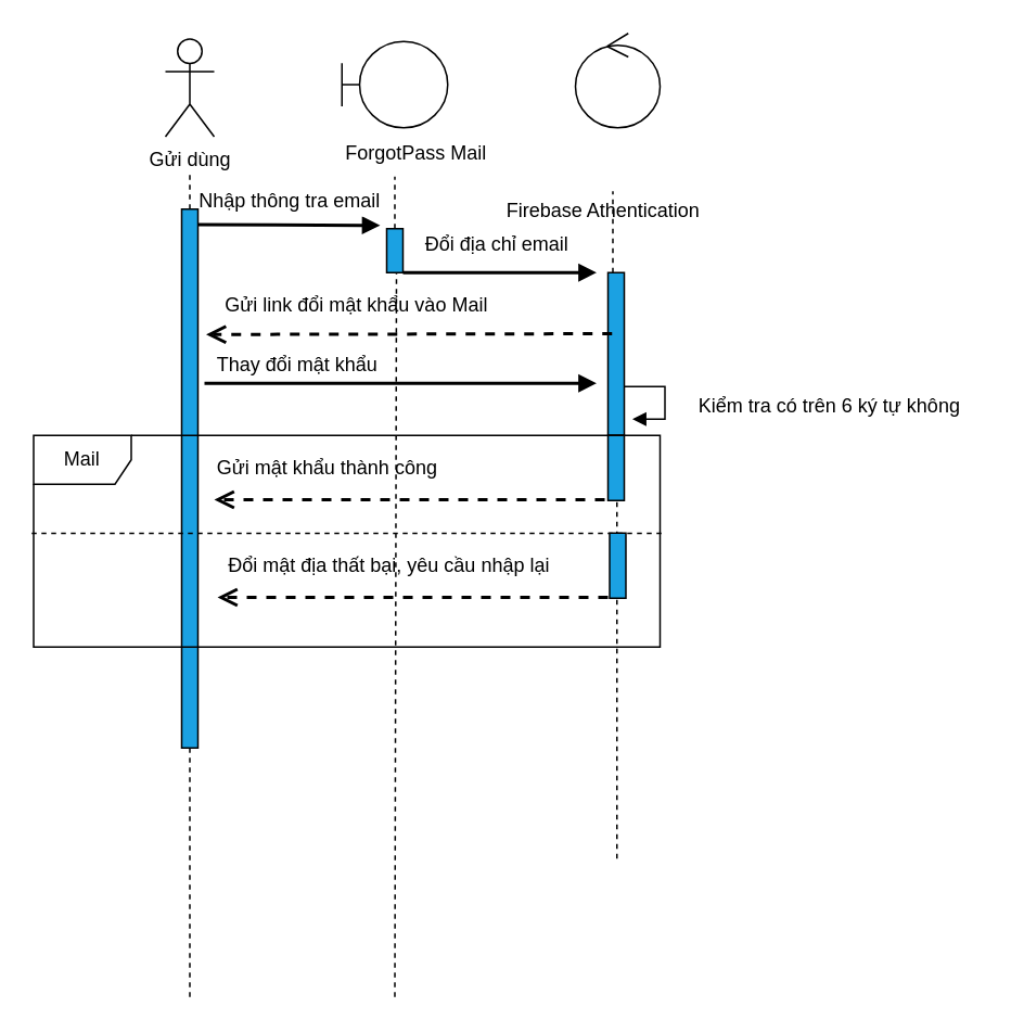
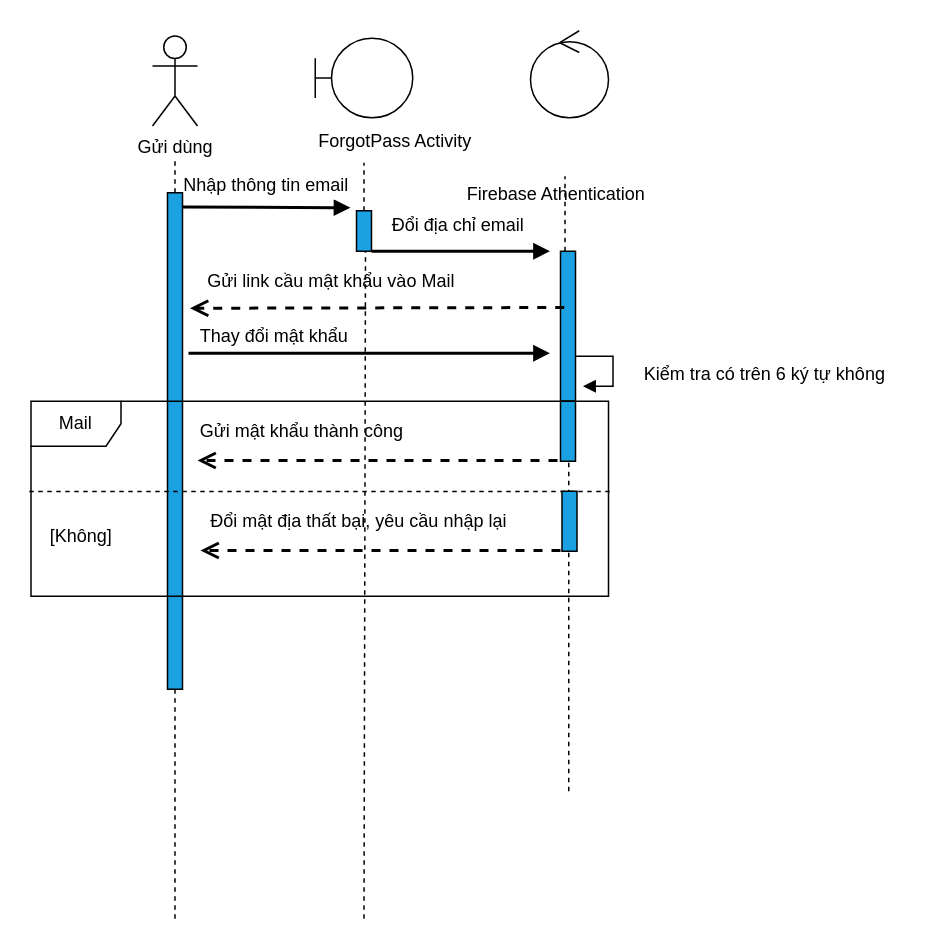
- <mxCell id="6" value="ForgotPass Mail" style="text;html=1;resizable=0;points=[];autosize=1;align=left;verticalAlign=top;spacingTop=-4;" parent="1" vertex="1"><mxGeometry x="209.5" y="83.5" width="113" height="14" as="geometry" /></mxCell>
+ <mxCell id="6" value="ForgotPass Activity" style="text;html=1;resizable=0;points=[];autosize=1;align=left;verticalAlign=top;spacingTop=-4;" parent="1" vertex="1"><mxGeometry x="209.5" y="83.5" width="113" height="14" as="geometry" /></mxCell>
- <mxCell id="9" value="Nhập thông tra email" style="text;html=1;resizable=0;points=[];autosize=1;align=left;verticalAlign=top;spacingTop=-4;fillColor=#ffffff;" parent="1" vertex="1"><mxGeometry x="119.5" y="112.5" width="130" height="20" as="geometry" /></mxCell>
+ <mxCell id="9" value="Nhập thông tin email" style="text;html=1;resizable=0;points=[];autosize=1;align=left;verticalAlign=top;spacingTop=-4;fillColor=#ffffff;" parent="1" vertex="1"><mxGeometry x="119.5" y="112.5" width="130" height="20" as="geometry" /></mxCell>
- <mxCell id="21" value="Gửi link đổi mật khẩu vào Mail" style="text;html=1;resizable=0;points=[];autosize=1;align=left;verticalAlign=top;spacingTop=-4;" parent="1" vertex="1"><mxGeometry x="136" y="177" width="171" height="14" as="geometry" /></mxCell>
+ <mxCell id="21" value="Gửi link cầu mật khẩu vào Mail" style="text;html=1;resizable=0;points=[];autosize=1;align=left;verticalAlign=top;spacingTop=-4;" parent="1" vertex="1"><mxGeometry x="136" y="177" width="171" height="14" as="geometry" /></mxCell>
+ <mxCell id="34" value="[Không]" style="text;html=1;resizable=0;points=[];autosize=1;align=left;verticalAlign=top;spacingTop=-4;" parent="1" vertex="1"><mxGeometry x="31" y="347" width="60" height="20" as="geometry" /></mxCell>
